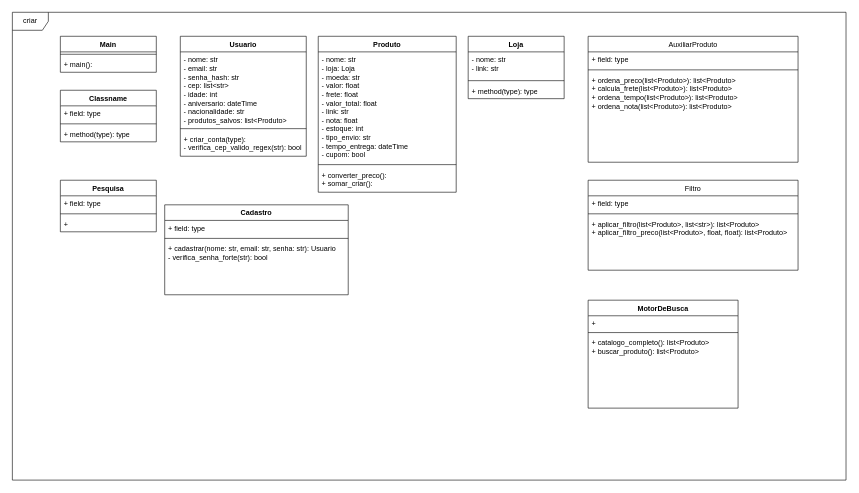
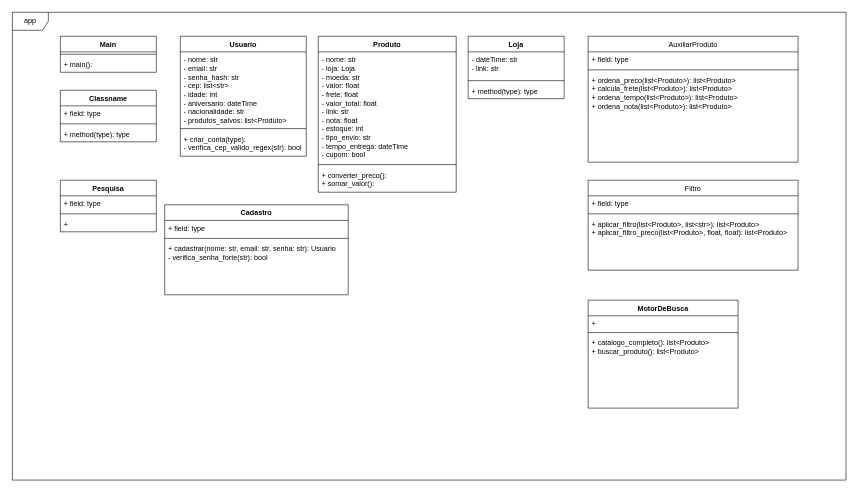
- <mxCell id="5" value="criar" style="shape=umlFrame;whiteSpace=wrap;html=1;pointerEvents=0;" vertex="1" parent="1"><mxGeometry x="20" y="20" width="1390" height="780" as="geometry" /></mxCell>
+ <mxCell id="5" value="app" style="shape=umlFrame;whiteSpace=wrap;html=1;pointerEvents=0;" vertex="1" parent="1"><mxGeometry x="20" y="20" width="1390" height="780" as="geometry" /></mxCell>
- <mxCell id="15" value="- nome: str&lt;div&gt;&lt;span style=&quot;background-color: transparent; color: light-dark(rgb(0, 0, 0), rgb(255, 255, 255));&quot;&gt;- link: str&lt;/span&gt;&lt;/div&gt;" style="text;strokeColor=none;fillColor=none;align=left;verticalAlign=top;spacingLeft=4;spacingRight=4;overflow=hidden;rotatable=0;points=[[0,0.5],[1,0.5]];portConstraint=eastwest;whiteSpace=wrap;html=1;glass=0;" vertex="1" parent="14"><mxGeometry y="26" width="160" height="44" as="geometry" /></mxCell>
+ <mxCell id="15" value="- dateTime: str&lt;div&gt;&lt;span style=&quot;background-color: transparent; color: light-dark(rgb(0, 0, 0), rgb(255, 255, 255));&quot;&gt;- link: str&lt;/span&gt;&lt;/div&gt;" style="text;strokeColor=none;fillColor=none;align=left;verticalAlign=top;spacingLeft=4;spacingRight=4;overflow=hidden;rotatable=0;points=[[0,0.5],[1,0.5]];portConstraint=eastwest;whiteSpace=wrap;html=1;glass=0;" vertex="1" parent="14"><mxGeometry y="26" width="160" height="44" as="geometry" /></mxCell>
- <mxCell id="13" value="+ converter_preco():&amp;nbsp;&lt;div&gt;+ somar_criar():&lt;/div&gt;" style="text;strokeColor=none;fillColor=none;align=left;verticalAlign=top;spacingLeft=4;spacingRight=4;overflow=hidden;rotatable=0;points=[[0,0.5],[1,0.5]];portConstraint=eastwest;whiteSpace=wrap;html=1;" vertex="1" parent="10"><mxGeometry y="218" width="230" height="42" as="geometry" /></mxCell>
+ <mxCell id="13" value="+ converter_preco():&amp;nbsp;&lt;div&gt;+ somar_valor():&lt;/div&gt;" style="text;strokeColor=none;fillColor=none;align=left;verticalAlign=top;spacingLeft=4;spacingRight=4;overflow=hidden;rotatable=0;points=[[0,0.5],[1,0.5]];portConstraint=eastwest;whiteSpace=wrap;html=1;" vertex="1" parent="10"><mxGeometry y="218" width="230" height="42" as="geometry" /></mxCell>
